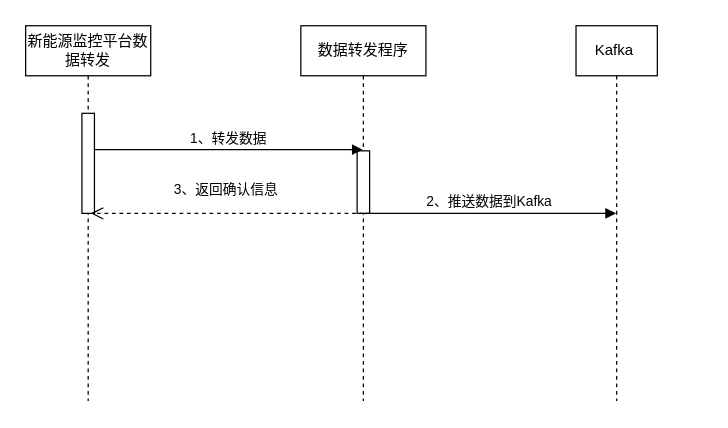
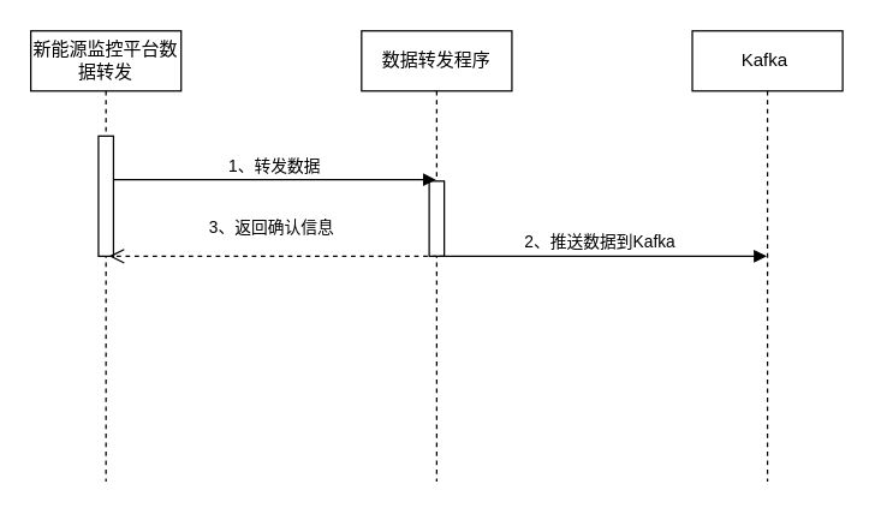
- <mxCell id="6" value="Kafka&amp;nbsp;" style="shape=umlLifeline;perimeter=lifelinePerimeter;whiteSpace=wrap;html=1;container=1;collapsible=0;recursiveResize=0;outlineConnect=0;" vertex="1" parent="1"><mxGeometry x="460" y="20" width="65" height="300" as="geometry" /></mxCell>
+ <mxCell id="6" value="Kafka&amp;nbsp;" style="shape=umlLifeline;perimeter=lifelinePerimeter;whiteSpace=wrap;html=1;container=1;collapsible=0;recursiveResize=0;outlineConnect=0;" vertex="1" parent="1"><mxGeometry x="460" y="20" width="100" height="300" as="geometry" /></mxCell>
